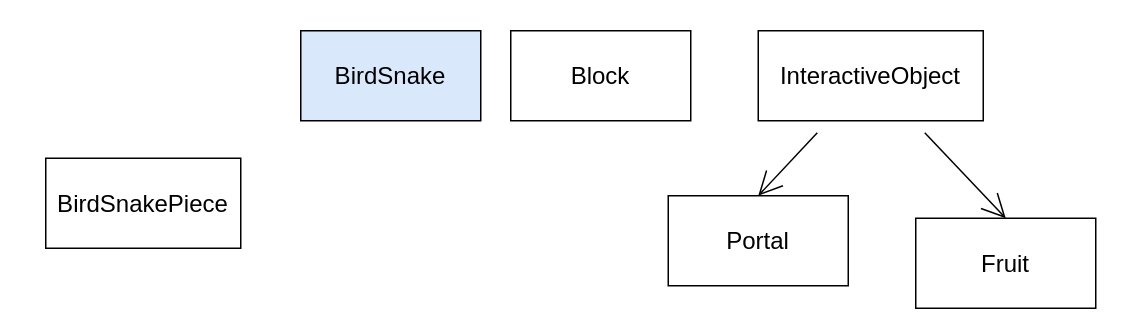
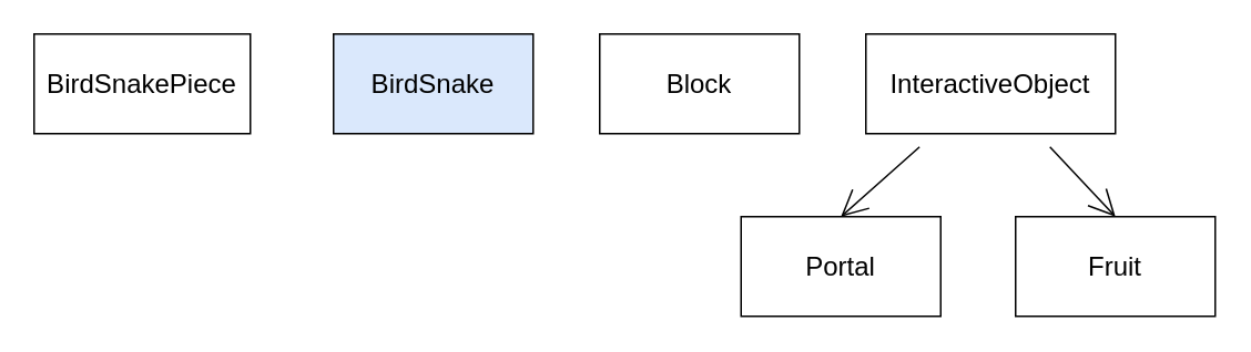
- <mxCell id="4" value="Block" style="rounded=0;whiteSpace=wrap;html=1;fontSize=16;" vertex="1" parent="1"><mxGeometry x="340" y="20" width="120" height="60" as="geometry" /></mxCell>
+ <mxCell id="4" value="Block" style="rounded=0;whiteSpace=wrap;html=1;fontSize=16;" vertex="1" parent="1"><mxGeometry x="360" y="20" width="120" height="60" as="geometry" /></mxCell>
- <mxCell id="9" value="InteractiveObject" style="rounded=0;whiteSpace=wrap;html=1;fontSize=16;" vertex="1" parent="1"><mxGeometry x="505" y="20" width="150" height="60" as="geometry" /></mxCell>
+ <mxCell id="9" value="InteractiveObject" style="rounded=0;whiteSpace=wrap;html=1;fontSize=16;" vertex="1" parent="1"><mxGeometry x="520" y="20" width="150" height="60" as="geometry" /></mxCell>
- <mxCell id="6" value="BirdSnakePiece" style="rounded=0;whiteSpace=wrap;html=1;fontSize=16;" vertex="1" parent="1"><mxGeometry x="30" y="105" width="130" height="60" as="geometry" /></mxCell>
+ <mxCell id="6" value="BirdSnakePiece" style="rounded=0;whiteSpace=wrap;html=1;fontSize=16;" vertex="1" parent="1"><mxGeometry x="20" y="20" width="130" height="60" as="geometry" /></mxCell>
- <mxCell id="5" value="Fruit" style="rounded=0;whiteSpace=wrap;html=1;fontSize=16;" vertex="1" parent="1"><mxGeometry x="610" y="145" width="120" height="60" as="geometry" /></mxCell>
+ <mxCell id="5" value="Fruit" style="rounded=0;whiteSpace=wrap;html=1;fontSize=16;" vertex="1" parent="1"><mxGeometry x="610" y="130" width="120" height="60" as="geometry" /></mxCell>
